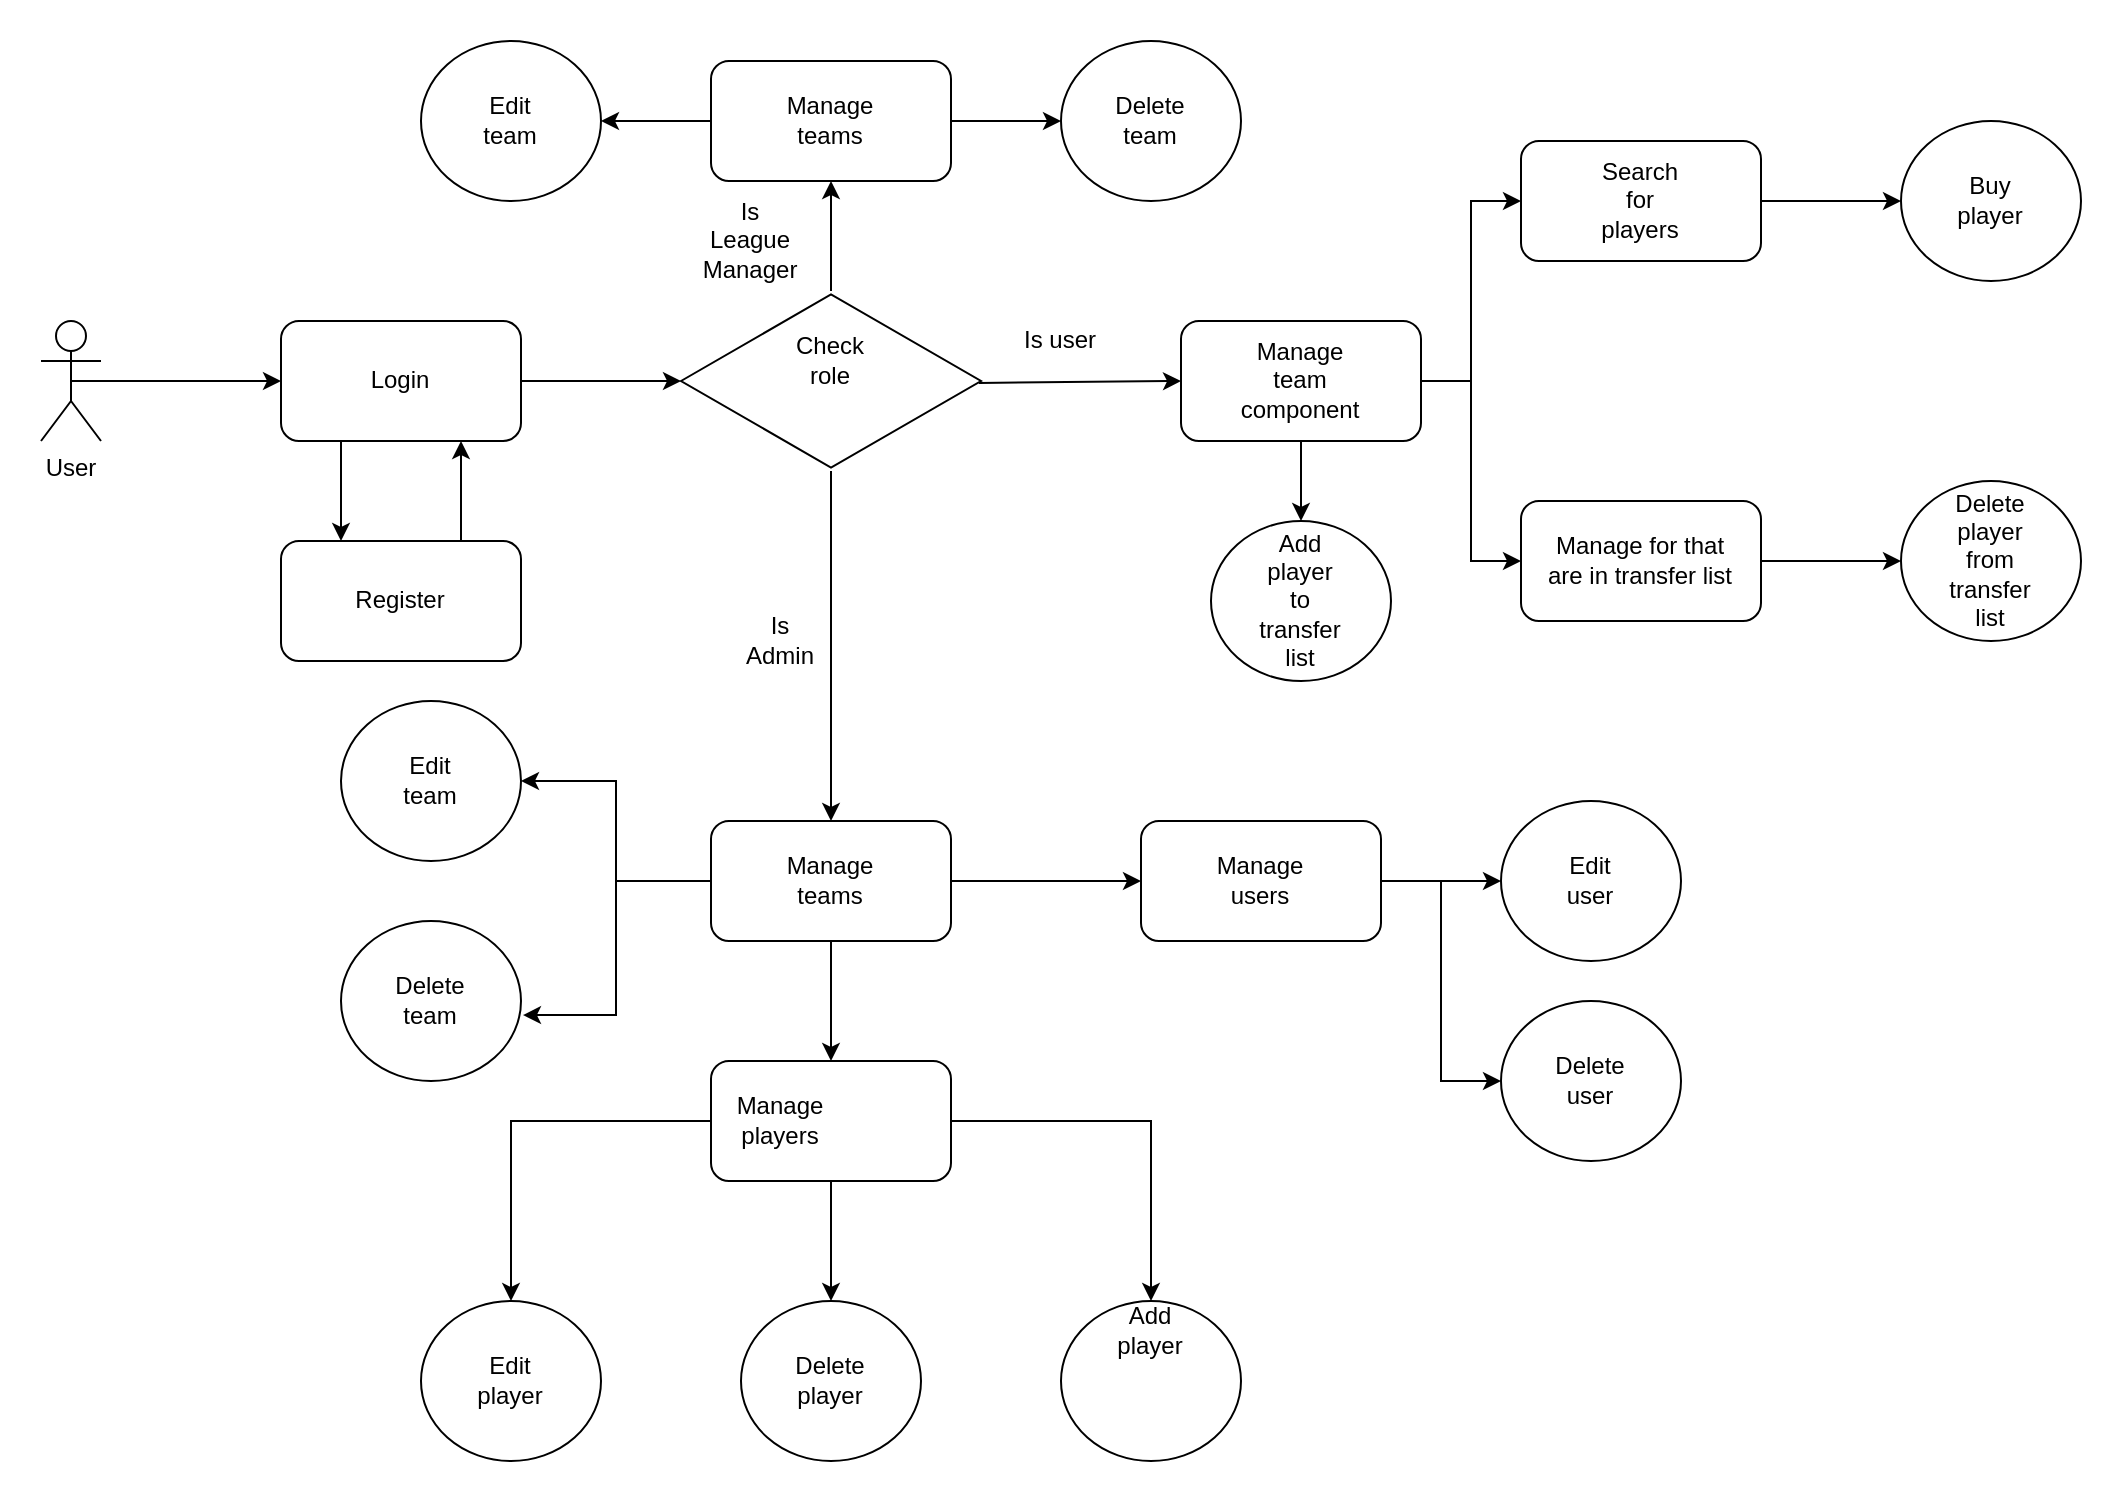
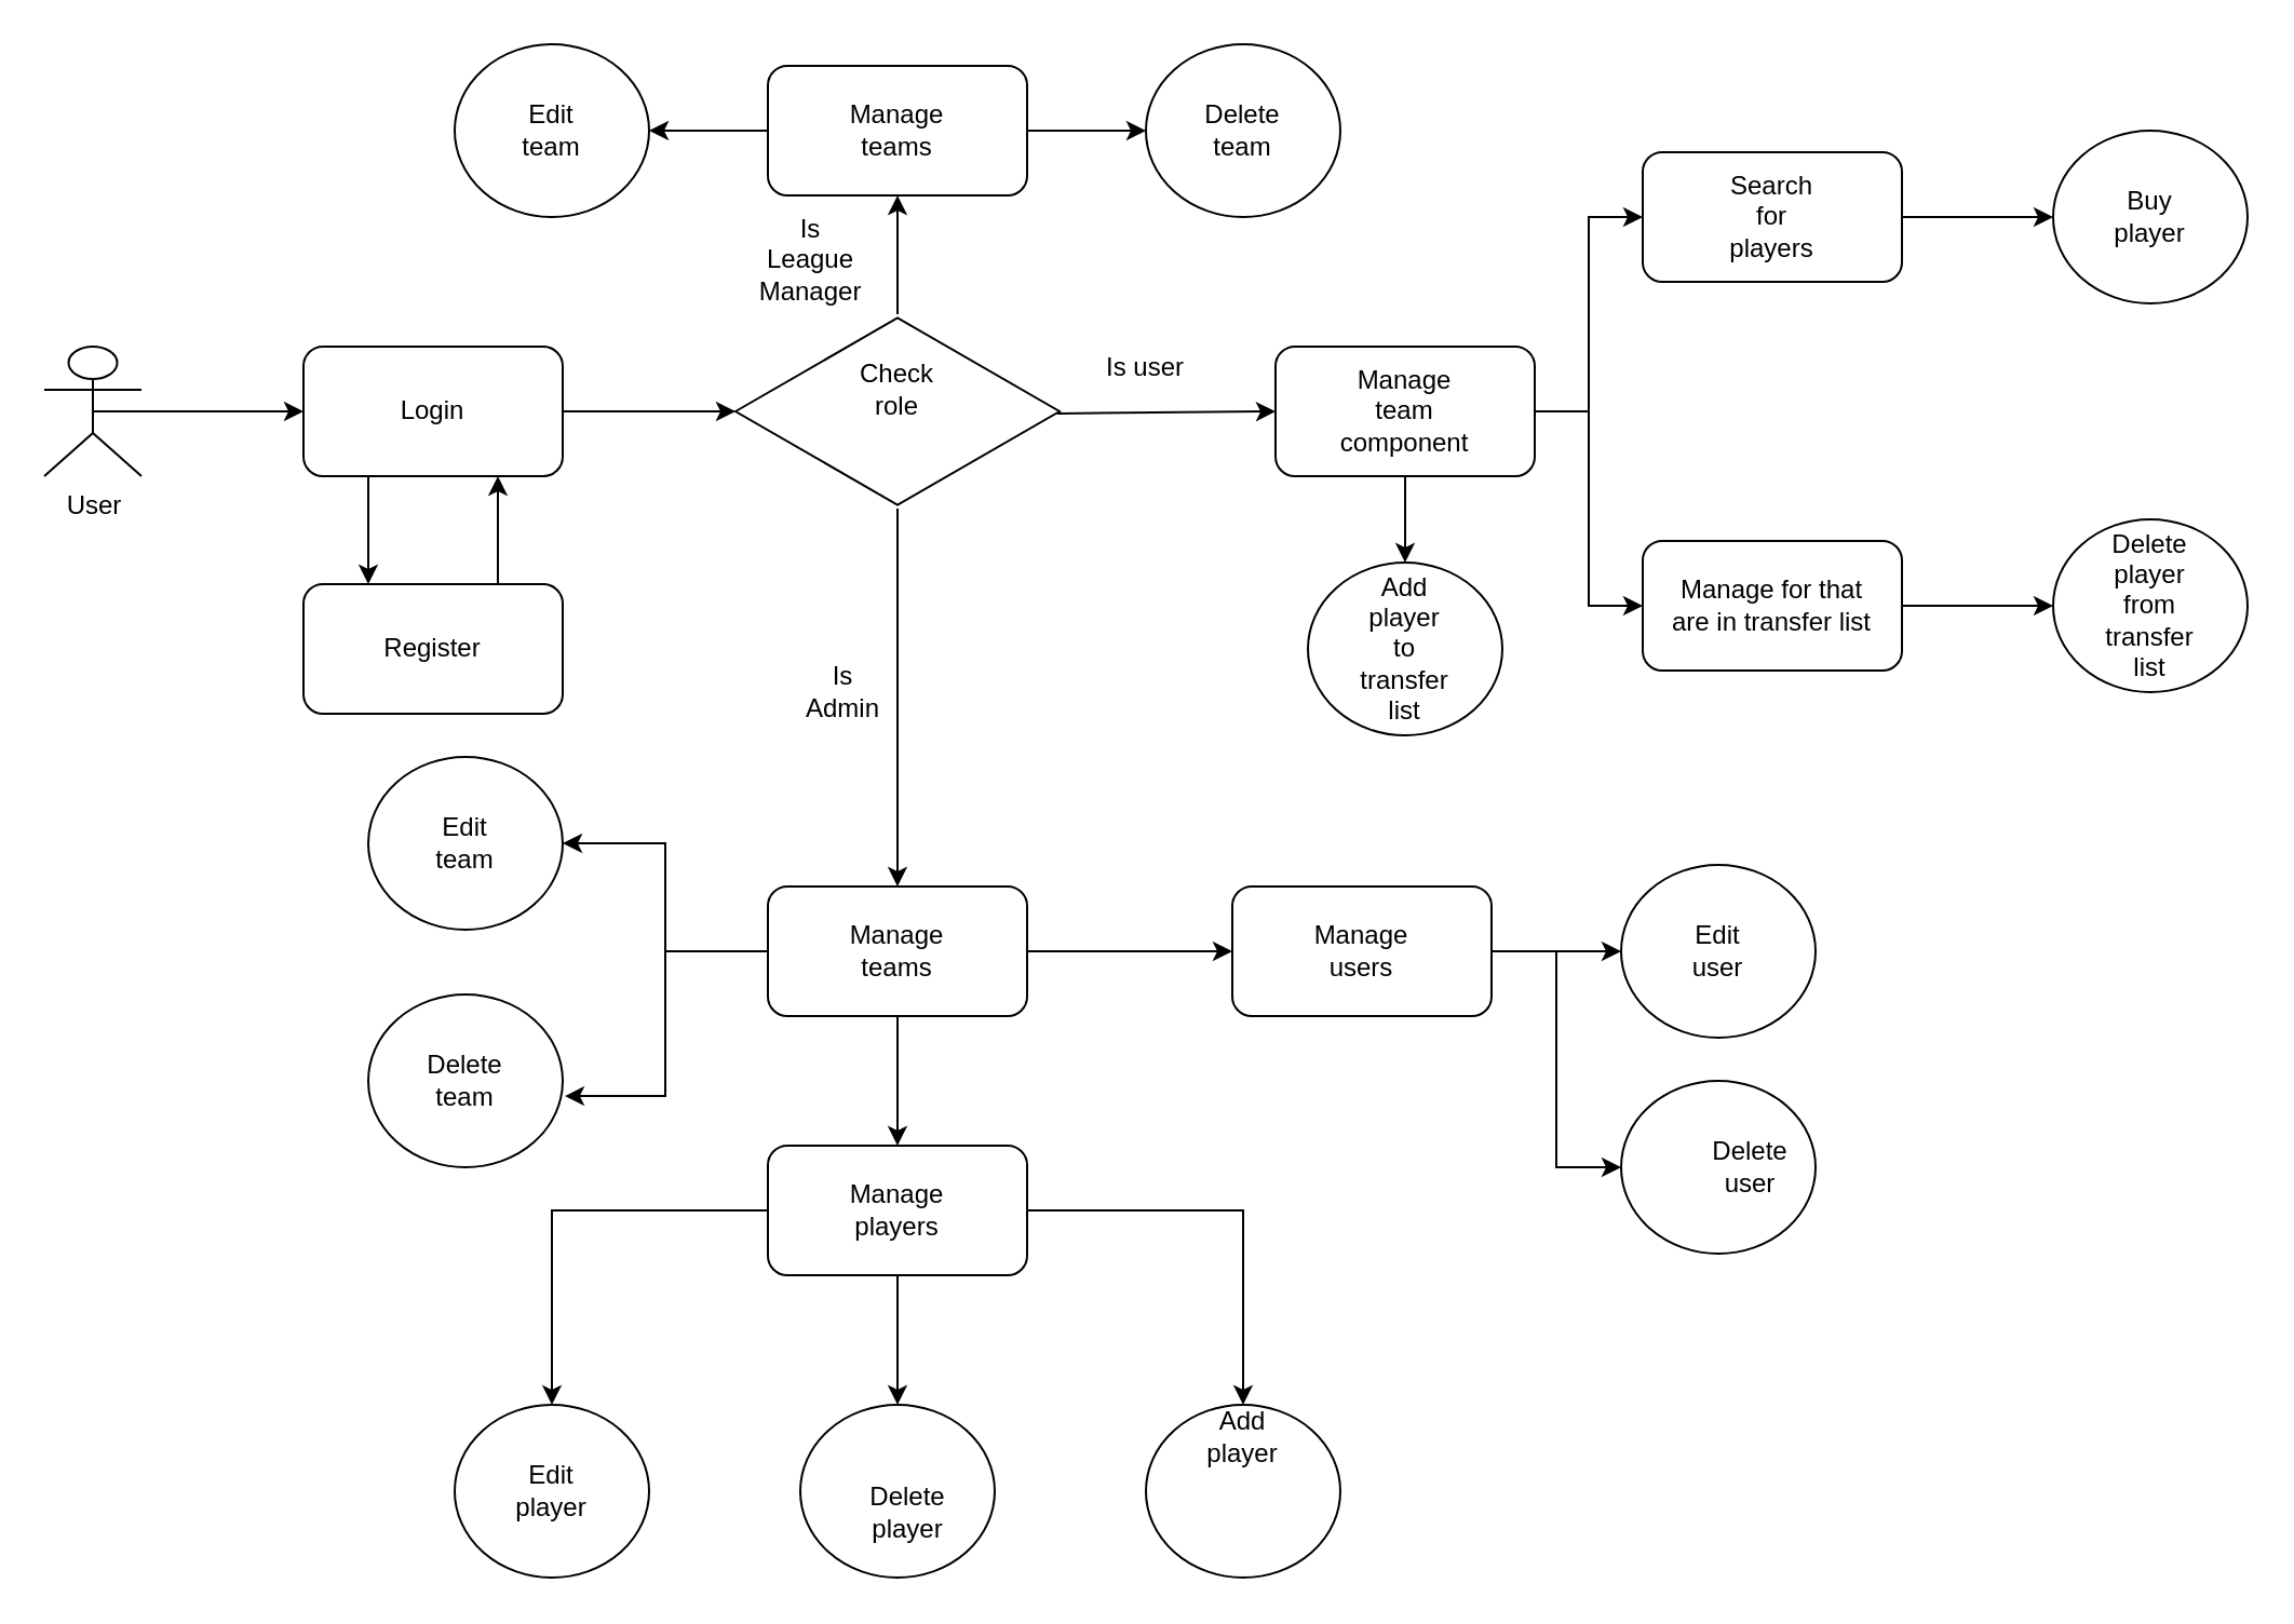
- <mxCell id="3" value="User" style="shape=umlActor;verticalLabelPosition=bottom;labelBackgroundColor=#ffffff;verticalAlign=top;html=1;outlineConnect=0;" vertex="1" parent="1"><mxGeometry x="20" y="160" width="30" height="60" as="geometry" /></mxCell>
+ <mxCell id="3" value="User" style="shape=umlActor;verticalLabelPosition=bottom;labelBackgroundColor=#ffffff;verticalAlign=top;html=1;outlineConnect=0;" vertex="1" parent="1"><mxGeometry x="20" y="160" width="45" height="60" as="geometry" /></mxCell>
- <mxCell id="61" value="Delete user" style="text;html=1;strokeColor=none;fillColor=none;align=center;verticalAlign=middle;whiteSpace=wrap;rounded=0;" vertex="1" parent="1"><mxGeometry x="775" y="530" width="40" height="20" as="geometry" /></mxCell>
+ <mxCell id="61" value="Delete user" style="text;html=1;strokeColor=none;fillColor=none;align=center;verticalAlign=middle;whiteSpace=wrap;rounded=0;" vertex="1" parent="1"><mxGeometry x="790" y="530" width="40" height="20" as="geometry" /></mxCell>
- <mxCell id="39" value="Manage players" style="text;html=1;strokeColor=none;fillColor=none;align=center;verticalAlign=middle;whiteSpace=wrap;rounded=0;" vertex="1" parent="1"><mxGeometry x="370" y="550" width="40" height="20" as="geometry" /></mxCell>
+ <mxCell id="39" value="Manage players" style="text;html=1;strokeColor=none;fillColor=none;align=center;verticalAlign=middle;whiteSpace=wrap;rounded=0;" vertex="1" parent="1"><mxGeometry x="395" y="550" width="40" height="20" as="geometry" /></mxCell>
- <mxCell id="56" value="Delete player" style="text;html=1;strokeColor=none;fillColor=none;align=center;verticalAlign=middle;whiteSpace=wrap;rounded=0;" vertex="1" parent="1"><mxGeometry x="395" y="680" width="40" height="20" as="geometry" /></mxCell>
+ <mxCell id="56" value="Delete player" style="text;html=1;strokeColor=none;fillColor=none;align=center;verticalAlign=middle;whiteSpace=wrap;rounded=0;" vertex="1" parent="1"><mxGeometry x="400" y="690" width="40" height="20" as="geometry" /></mxCell>
